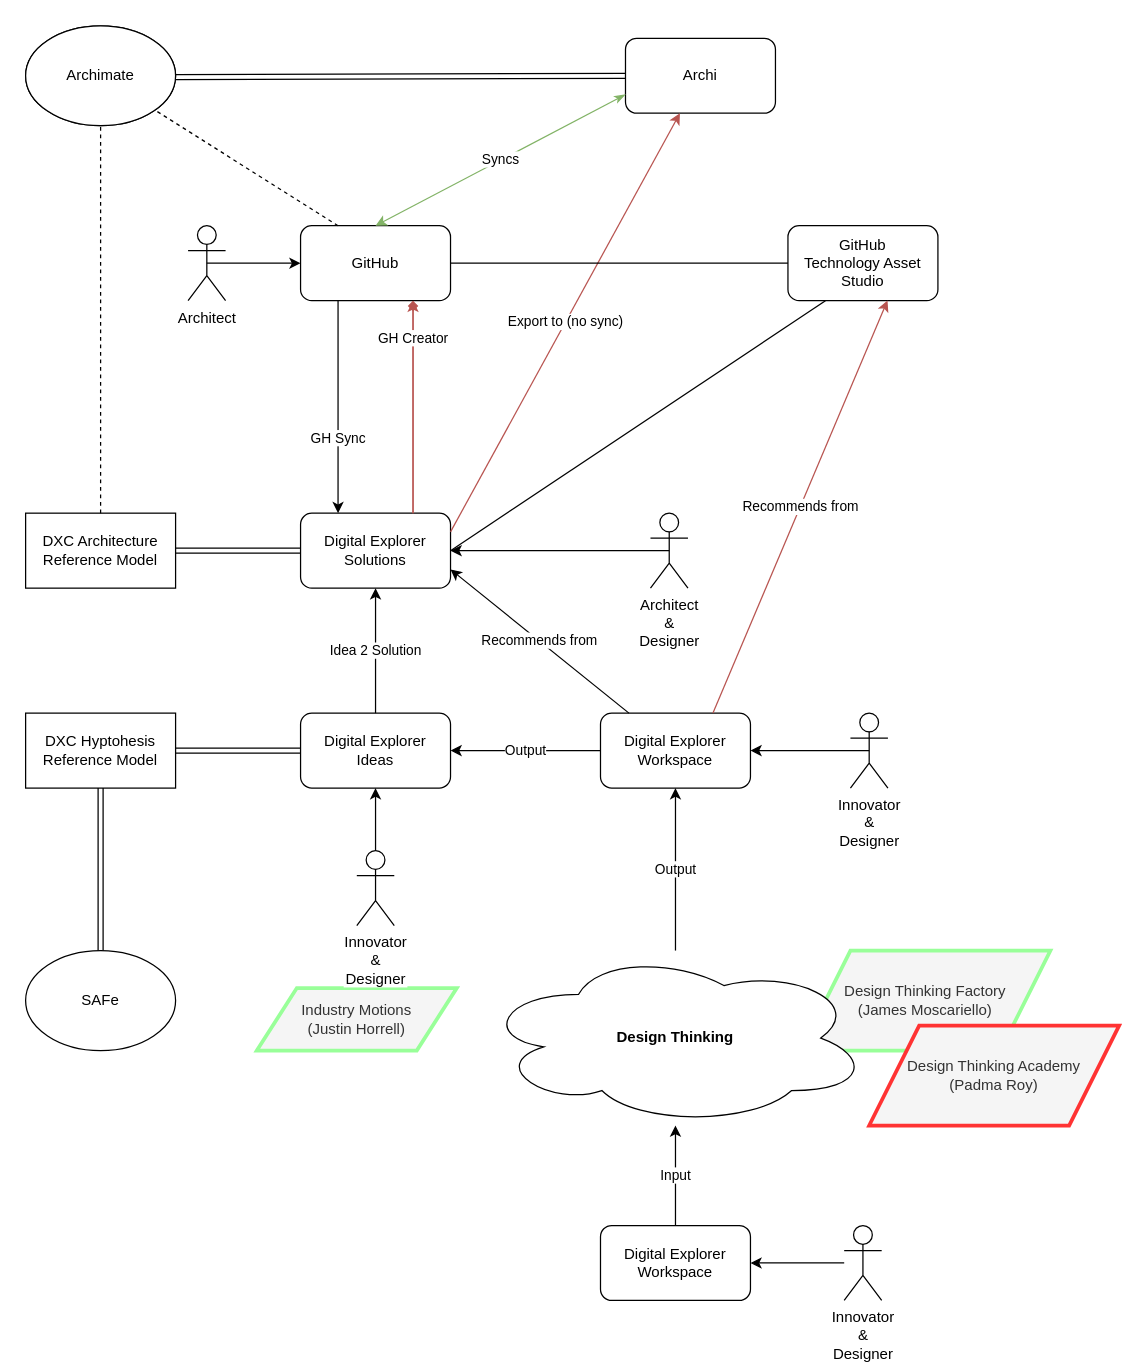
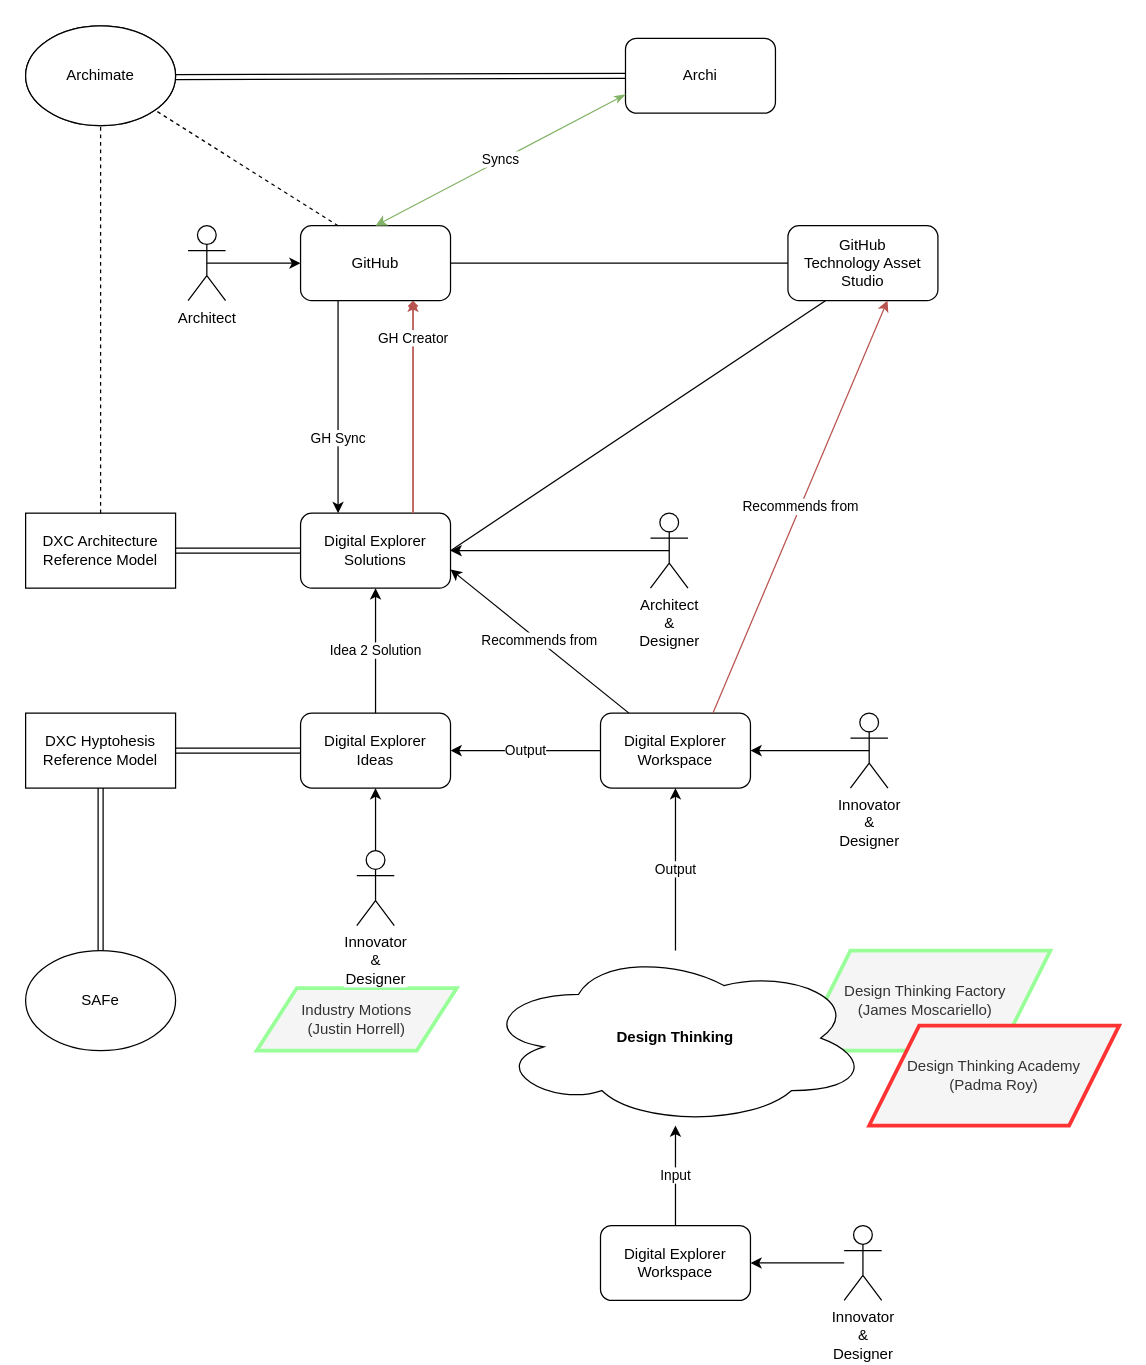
- <mxCell id="21" value="Export to (no sync)" style="endArrow=classic;html=1;exitX=1;exitY=0.25;exitDx=0;exitDy=0;fillColor=#f8cecc;strokeColor=#b85450;" parent="5" source="7" target="8" edge="1"><mxGeometry width="50" height="50" relative="1" as="geometry"><mxPoint x="540" y="590" as="sourcePoint" /><mxPoint x="590" y="540" as="targetPoint" /></mxGeometry></mxCell>
